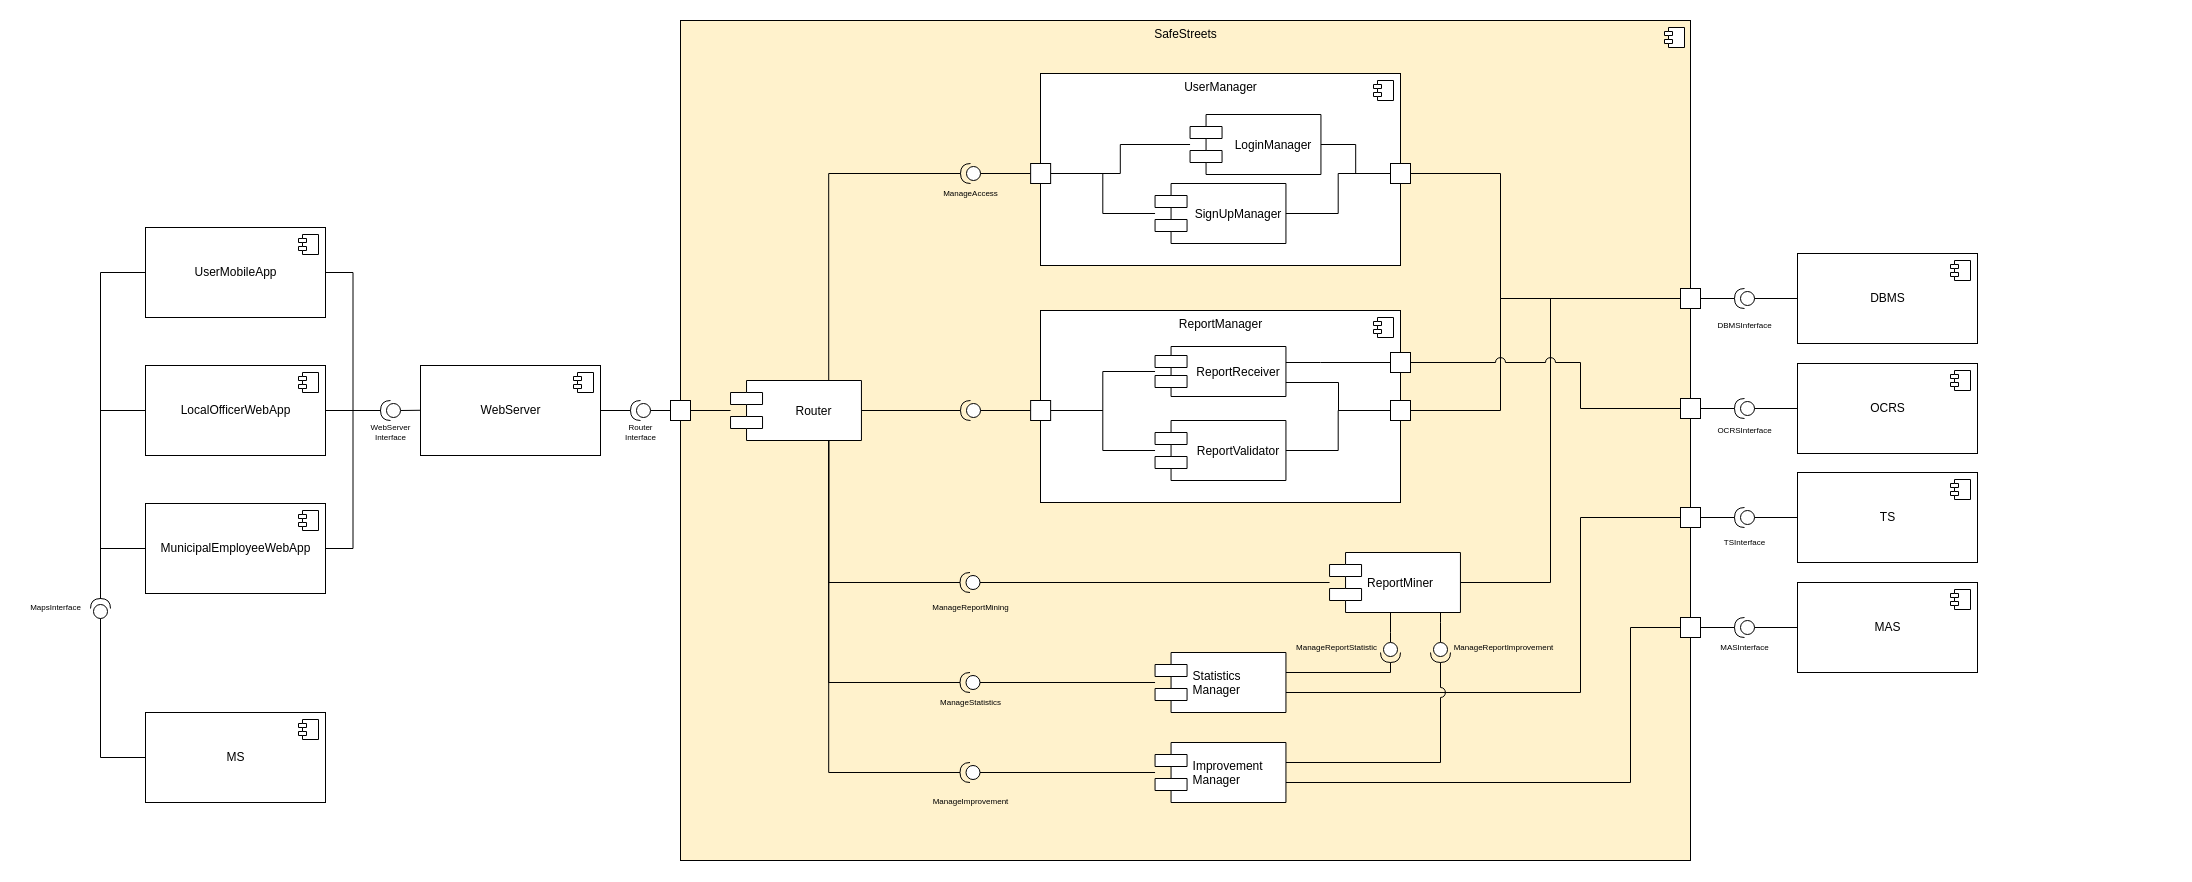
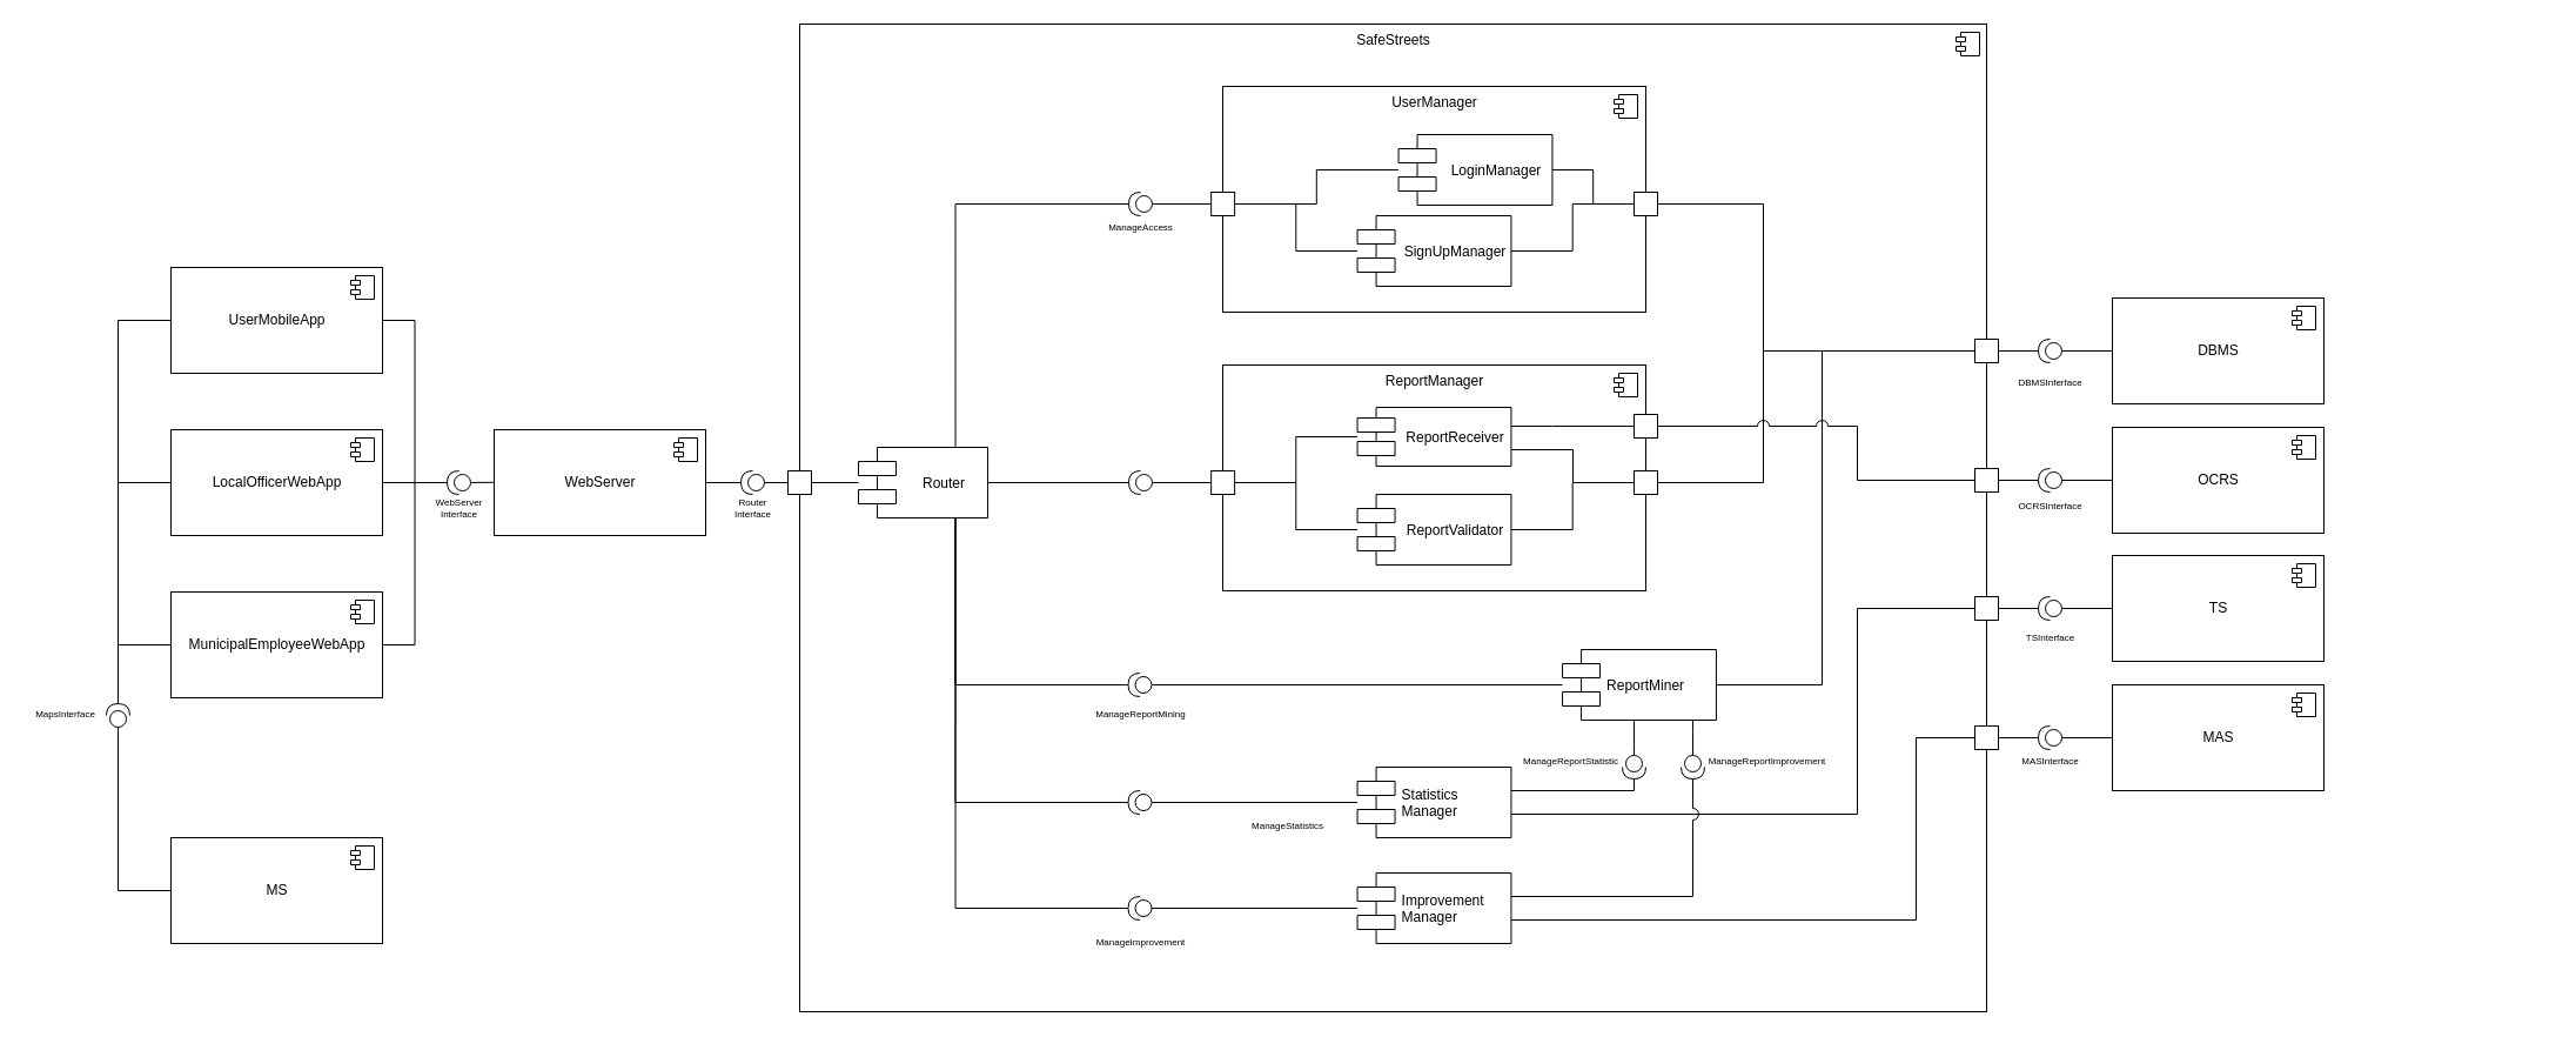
- <mxCell id="2" value="SafeStreets" style="html=1;verticalAlign=top;fillColor=#fff2cc;" parent="1" vertex="1"><mxGeometry x="680" y="20" width="1010" height="840" as="geometry" /></mxCell>
+ <mxCell id="2" value="SafeStreets" style="html=1;verticalAlign=top;" parent="1" vertex="1"><mxGeometry x="680" y="20" width="1010" height="840" as="geometry" /></mxCell>
- <mxCell id="42" value="Router" style="shape=component;align=center;spacingLeft=36;" parent="1" vertex="1"><mxGeometry x="730.045" y="380" width="130.909" height="60" as="geometry" /></mxCell>
+ <mxCell id="42" value="Router" style="shape=component;align=center;spacingLeft=36;" parent="1" vertex="1"><mxGeometry x="730.045" y="380" width="110" height="60" as="geometry" /></mxCell>
- <mxCell id="108" value="ManageStatistics" style="text;html=1;align=center;verticalAlign=middle;resizable=0;points=[];;autosize=1;fontSize=8;" parent="1" vertex="1"><mxGeometry x="929.5" y="692" width="80" height="20" as="geometry" /></mxCell>
+ <mxCell id="108" value="ManageStatistics" style="text;html=1;align=center;verticalAlign=middle;resizable=0;points=[];;autosize=1;fontSize=8;" parent="1" vertex="1"><mxGeometry x="1054.5" y="692" width="80" height="20" as="geometry" /></mxCell>
